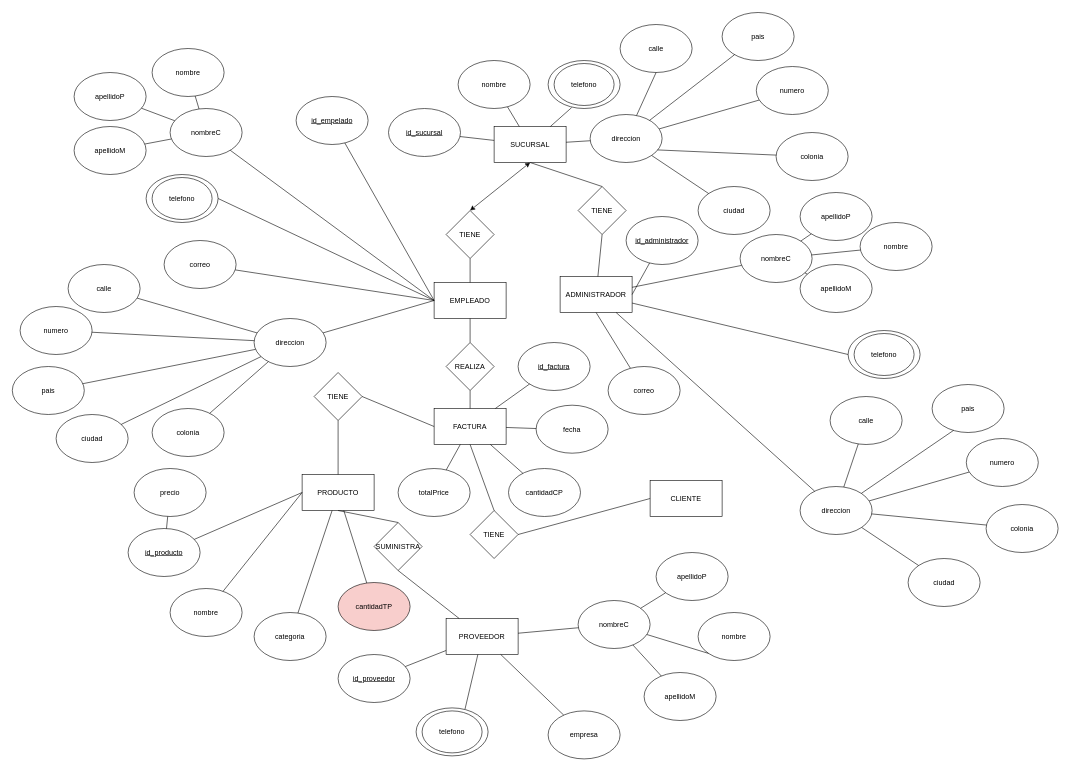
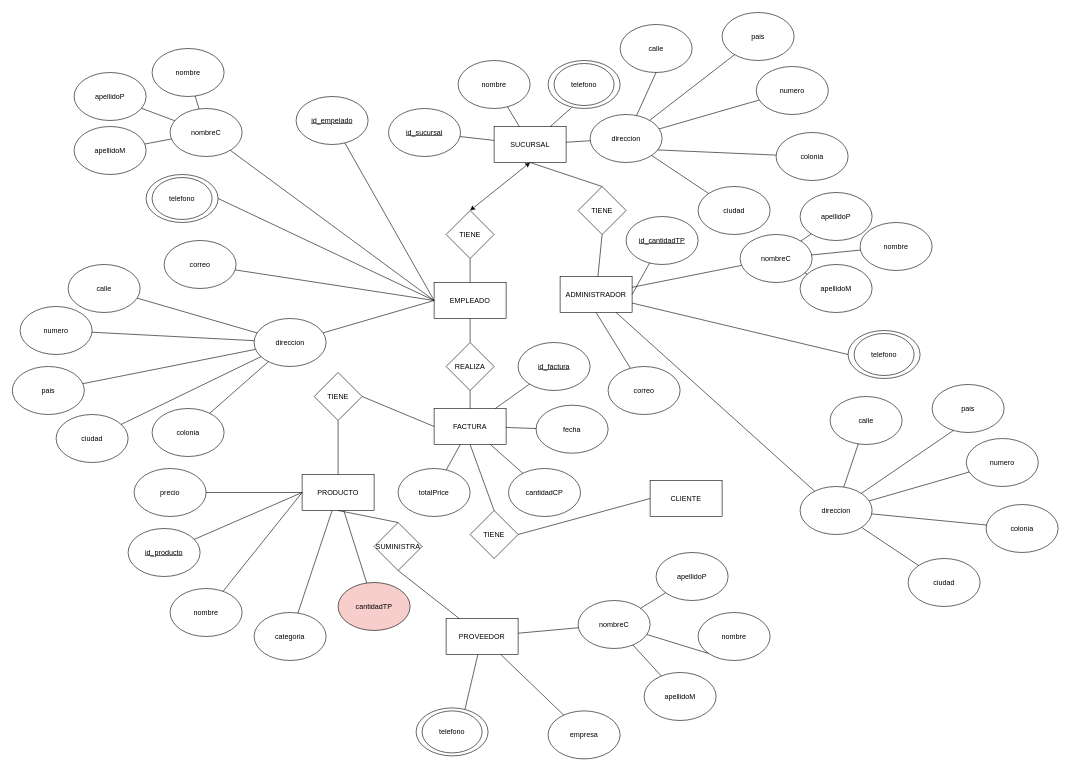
- <mxCell id="114" value="id_administrador" style="ellipse;whiteSpace=wrap;html=1;fontStyle=4" vertex="1" parent="1"><mxGeometry x="1043" y="360" width="120" height="80" as="geometry" /></mxCell>
+ <mxCell id="114" value="id_cantidadTP" style="ellipse;whiteSpace=wrap;html=1;fontStyle=4" vertex="1" parent="1"><mxGeometry x="1043" y="360" width="120" height="80" as="geometry" /></mxCell>
- <mxCell id="77" value="" style="endArrow=none;html=1;rounded=0;" edge="1" parent="1" source="75" target="73"><mxGeometry width="50" height="50" relative="1" as="geometry"><mxPoint x="493" y="930" as="sourcePoint" /><mxPoint x="543" y="880" as="targetPoint" /></mxGeometry></mxCell>
+ <mxCell id="77" value="" style="endArrow=none;html=1;rounded=0;" edge="1" parent="1" source="75" target="5"><mxGeometry width="50" height="50" relative="1" as="geometry"><mxPoint x="493" y="930" as="sourcePoint" /><mxPoint x="543" y="880" as="targetPoint" /></mxGeometry></mxCell>
- <mxCell id="84" value="" style="endArrow=none;html=1;rounded=0;" edge="1" parent="1" source="79" target="6"><mxGeometry width="50" height="50" relative="1" as="geometry"><mxPoint x="623" y="1250" as="sourcePoint" /><mxPoint x="673" y="1200" as="targetPoint" /></mxGeometry></mxCell>
- <mxCell id="79" value="id_proveedor" style="ellipse;whiteSpace=wrap;html=1;fontStyle=4" vertex="1" parent="1"><mxGeometry x="563" y="1090" width="120" height="80" as="geometry" /></mxCell>
